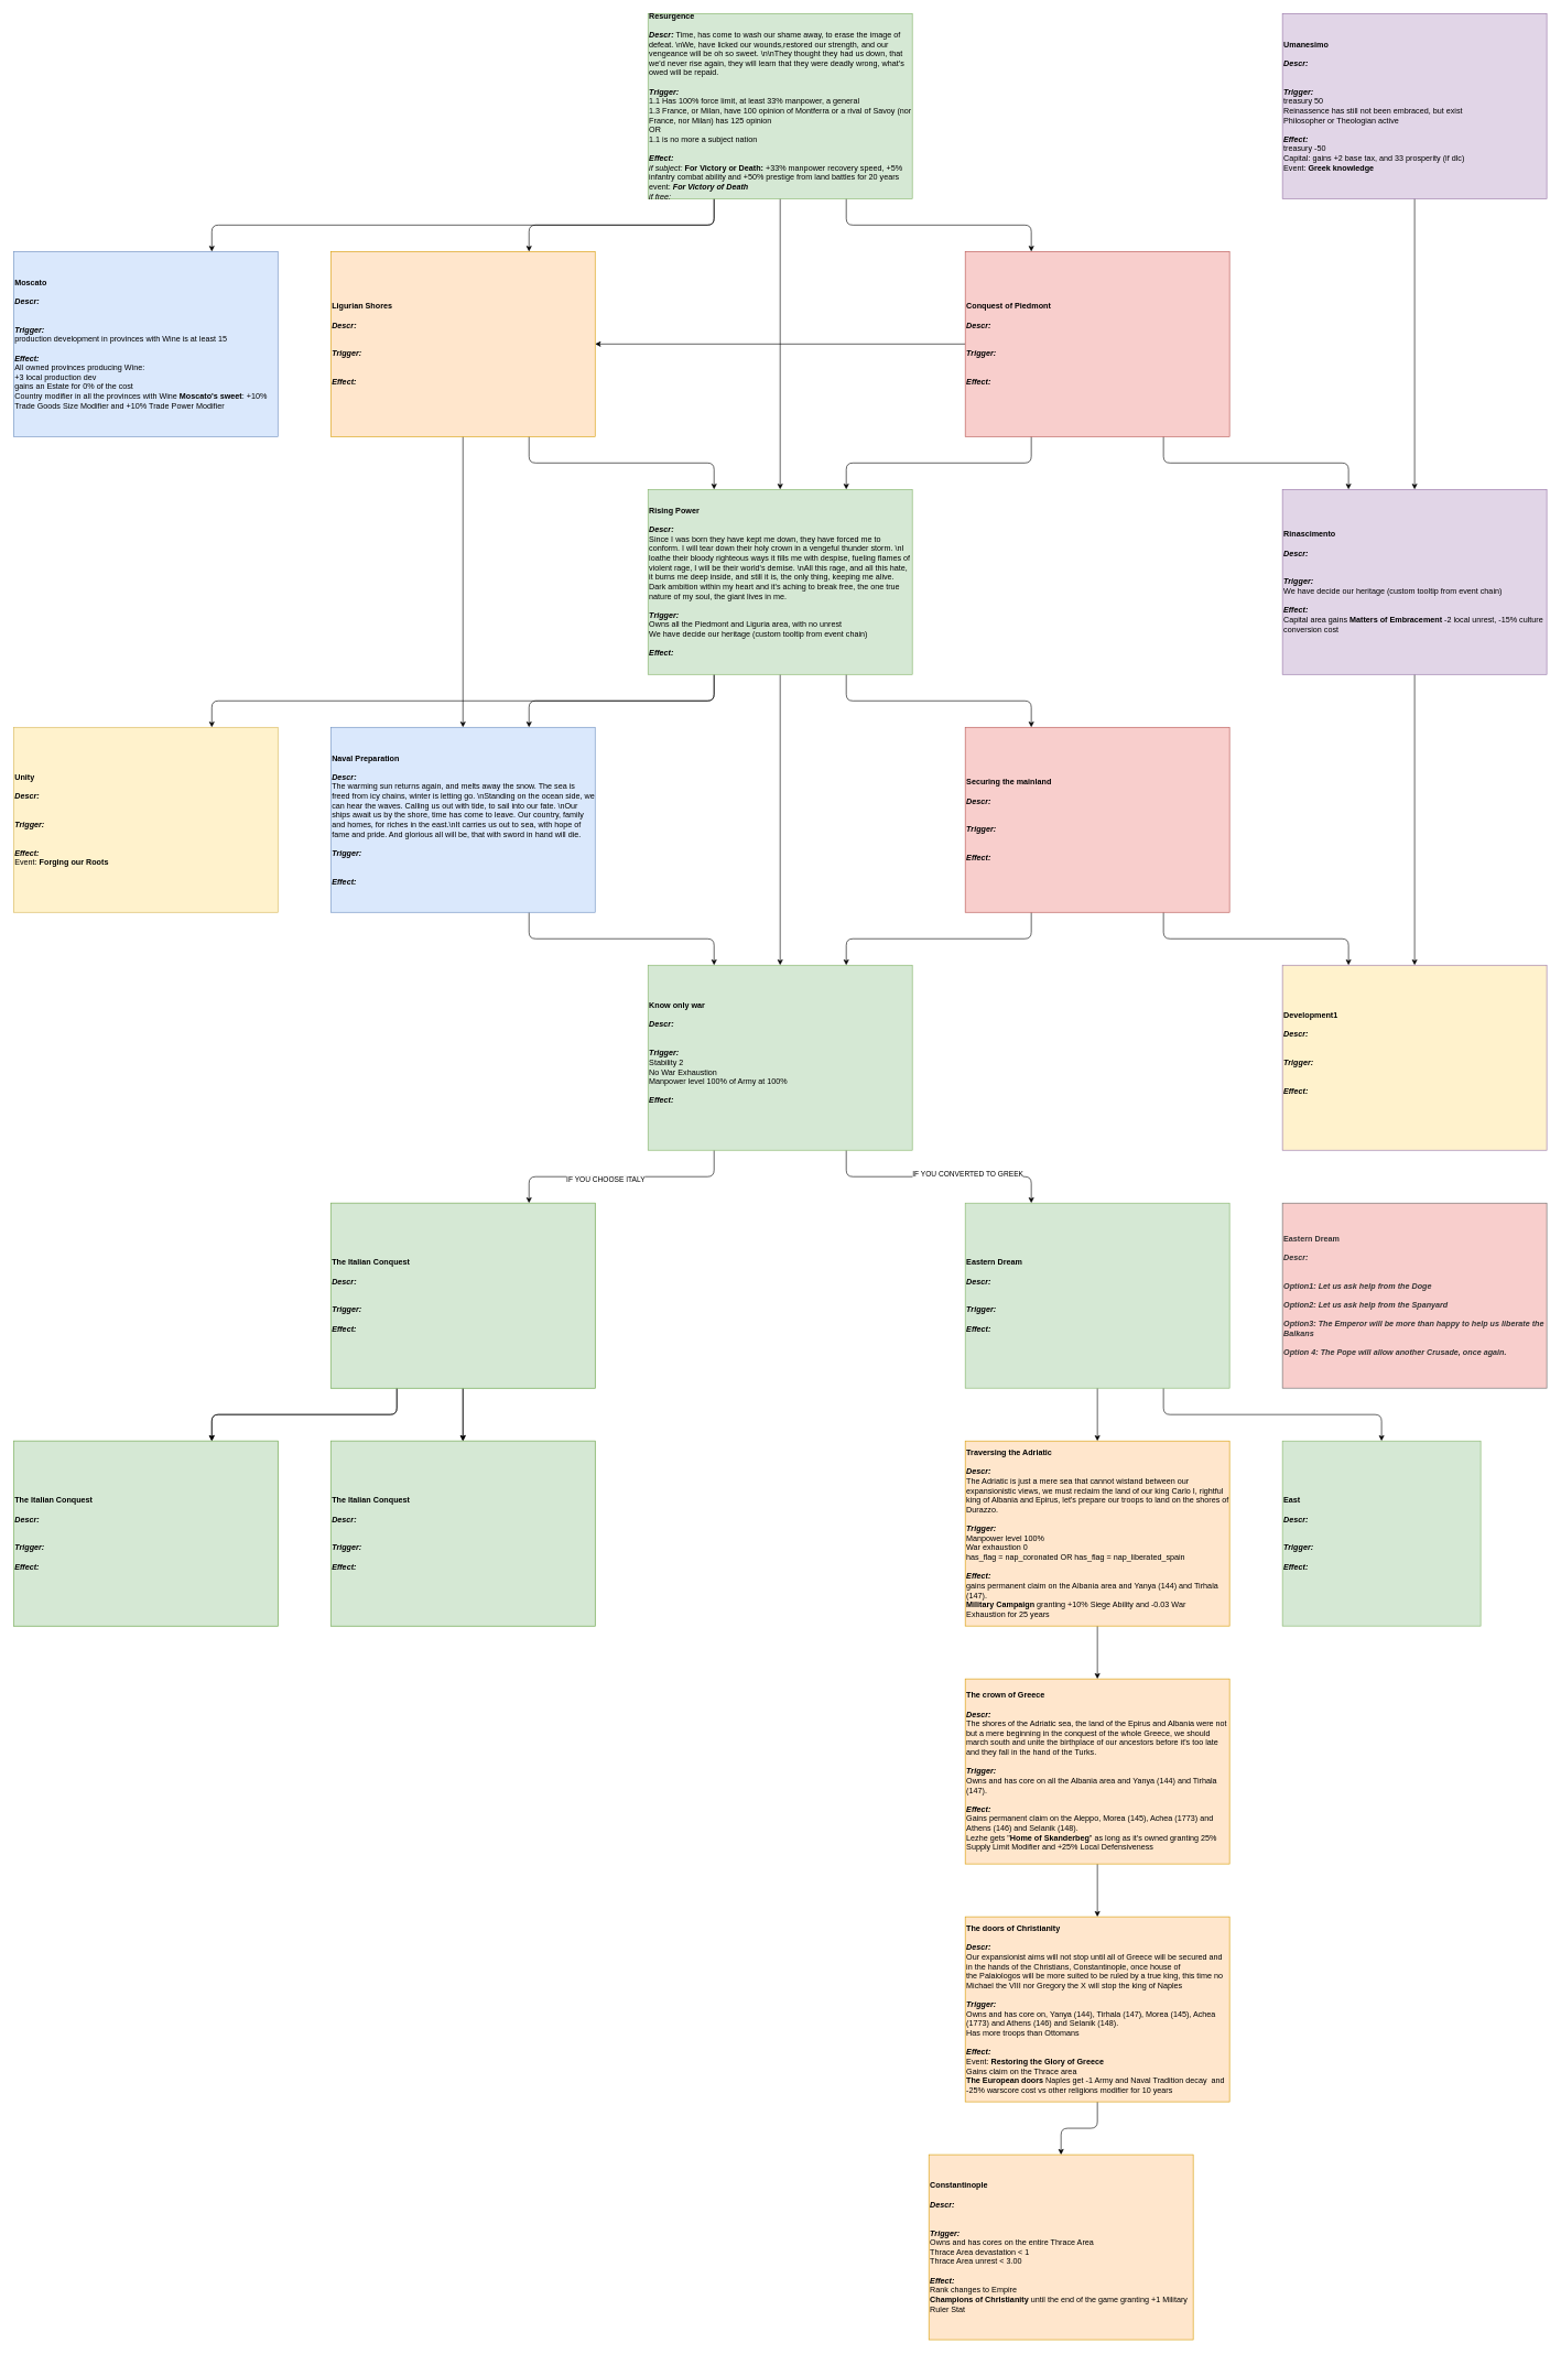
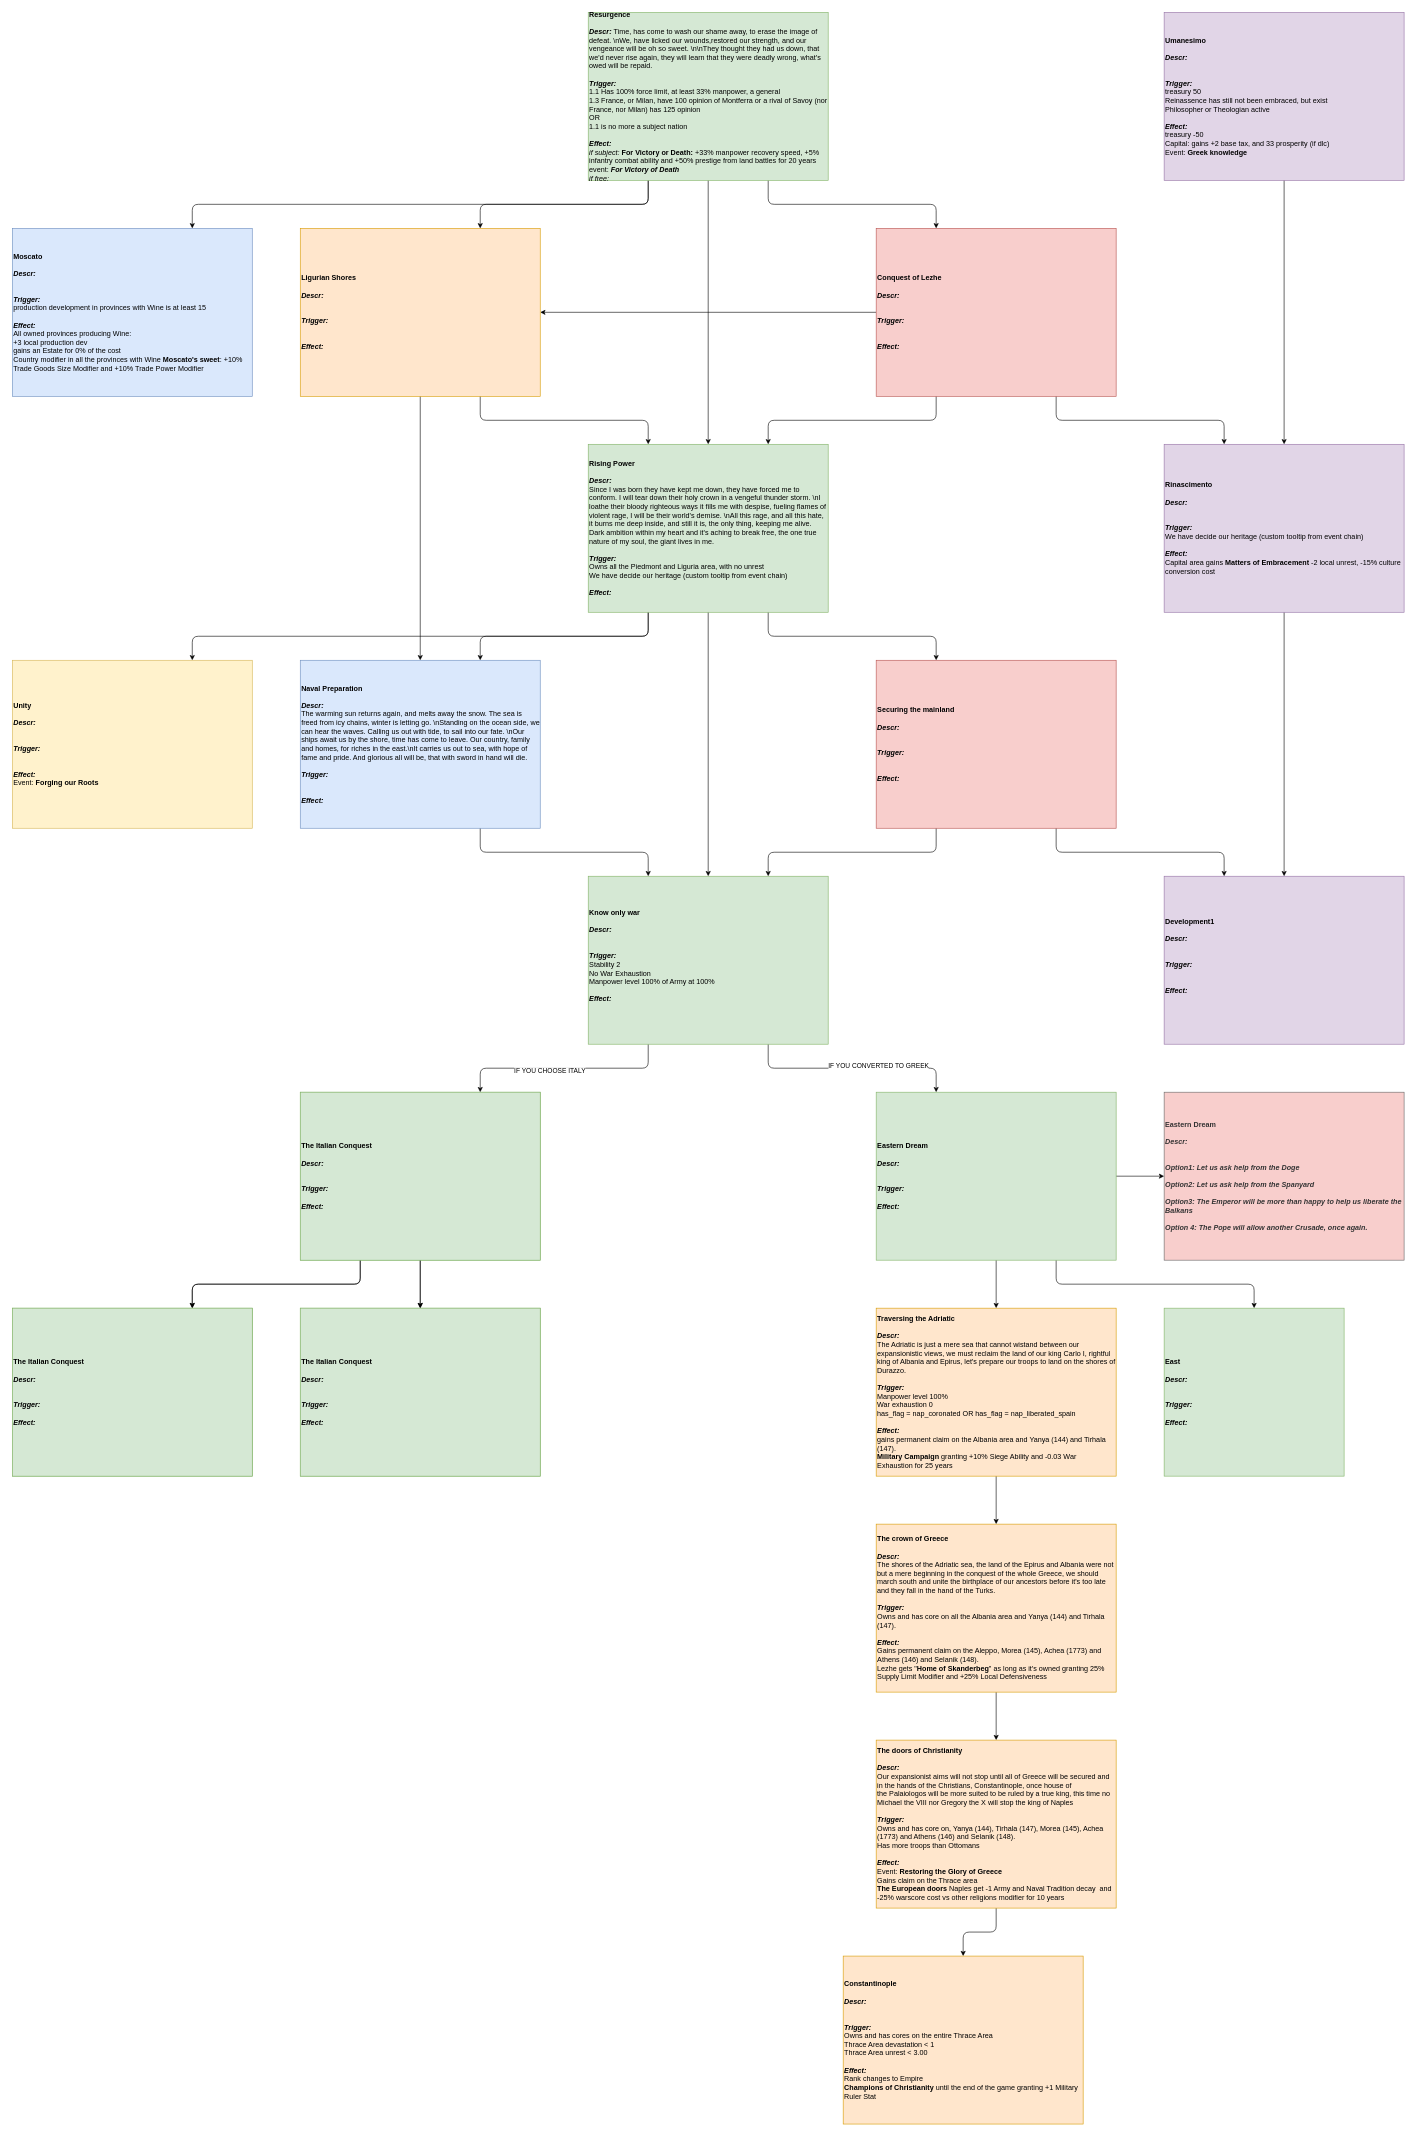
- <mxCell id="46" value="&lt;div style=&quot;font-size: 12px&quot; align=&quot;left&quot;&gt;&lt;b&gt;Conquest of Piedmont&lt;/b&gt;&lt;/div&gt;&lt;div style=&quot;font-size: 12px&quot; align=&quot;left&quot;&gt;&lt;b&gt;&lt;br&gt;&lt;/b&gt;&lt;/div&gt;&lt;div style=&quot;font-size: 12px&quot; align=&quot;left&quot;&gt;&lt;font style=&quot;font-size: 12px&quot;&gt;&lt;span style=&quot;font-size: 12px&quot;&gt;&lt;font style=&quot;font-size: 12px&quot;&gt;&lt;i style=&quot;font-size: 12px&quot;&gt;&lt;b style=&quot;font-size: 12px&quot;&gt;Descr:&lt;/b&gt;&lt;/i&gt;&lt;/font&gt;&lt;/span&gt;&lt;/font&gt;&lt;/div&gt;&lt;div style=&quot;font-size: 12px&quot; align=&quot;left&quot;&gt;&lt;div align=&quot;left&quot; style=&quot;font-size: 12px&quot;&gt;&lt;br&gt;&lt;/div&gt;&lt;div align=&quot;left&quot; style=&quot;font-size: 12px&quot;&gt;&lt;br&gt;&lt;/div&gt;&lt;/div&gt;&lt;div style=&quot;font-size: 12px&quot; align=&quot;left&quot;&gt;&lt;font style=&quot;font-size: 12px&quot;&gt;&lt;b style=&quot;font-size: 12px&quot;&gt;&lt;i style=&quot;font-size: 12px&quot;&gt;Trigger:&lt;/i&gt;&lt;/b&gt;&lt;/font&gt;&lt;/div&gt;&lt;div style=&quot;font-size: 12px&quot; align=&quot;left&quot;&gt;&lt;br&gt;&lt;/div&gt;&lt;div style=&quot;font-size: 12px&quot; align=&quot;left&quot;&gt;&lt;br&gt;&lt;/div&gt;&lt;div style=&quot;font-size: 12px&quot; align=&quot;left&quot;&gt;&lt;font style=&quot;font-size: 12px&quot;&gt;&lt;font style=&quot;font-size: 12px&quot;&gt;&lt;b style=&quot;font-size: 12px&quot;&gt;&lt;i style=&quot;font-size: 12px&quot;&gt;Effect:&lt;/i&gt;&lt;/b&gt;&lt;/font&gt;&lt;/font&gt;&lt;/div&gt;" style="rounded=0;whiteSpace=wrap;html=1;align=left;fontSize=12;fillColor=#f8cecc;strokeColor=#b85450;" parent="31" vertex="1"><mxGeometry x="1460" y="380" width="400" height="280" as="geometry" /></mxCell>
+ <mxCell id="46" value="&lt;div style=&quot;font-size: 12px&quot; align=&quot;left&quot;&gt;&lt;b&gt;Conquest of Lezhe&lt;/b&gt;&lt;/div&gt;&lt;div style=&quot;font-size: 12px&quot; align=&quot;left&quot;&gt;&lt;b&gt;&lt;br&gt;&lt;/b&gt;&lt;/div&gt;&lt;div style=&quot;font-size: 12px&quot; align=&quot;left&quot;&gt;&lt;font style=&quot;font-size: 12px&quot;&gt;&lt;span style=&quot;font-size: 12px&quot;&gt;&lt;font style=&quot;font-size: 12px&quot;&gt;&lt;i style=&quot;font-size: 12px&quot;&gt;&lt;b style=&quot;font-size: 12px&quot;&gt;Descr:&lt;/b&gt;&lt;/i&gt;&lt;/font&gt;&lt;/span&gt;&lt;/font&gt;&lt;/div&gt;&lt;div style=&quot;font-size: 12px&quot; align=&quot;left&quot;&gt;&lt;div align=&quot;left&quot; style=&quot;font-size: 12px&quot;&gt;&lt;br&gt;&lt;/div&gt;&lt;div align=&quot;left&quot; style=&quot;font-size: 12px&quot;&gt;&lt;br&gt;&lt;/div&gt;&lt;/div&gt;&lt;div style=&quot;font-size: 12px&quot; align=&quot;left&quot;&gt;&lt;font style=&quot;font-size: 12px&quot;&gt;&lt;b style=&quot;font-size: 12px&quot;&gt;&lt;i style=&quot;font-size: 12px&quot;&gt;Trigger:&lt;/i&gt;&lt;/b&gt;&lt;/font&gt;&lt;/div&gt;&lt;div style=&quot;font-size: 12px&quot; align=&quot;left&quot;&gt;&lt;br&gt;&lt;/div&gt;&lt;div style=&quot;font-size: 12px&quot; align=&quot;left&quot;&gt;&lt;br&gt;&lt;/div&gt;&lt;div style=&quot;font-size: 12px&quot; align=&quot;left&quot;&gt;&lt;font style=&quot;font-size: 12px&quot;&gt;&lt;font style=&quot;font-size: 12px&quot;&gt;&lt;b style=&quot;font-size: 12px&quot;&gt;&lt;i style=&quot;font-size: 12px&quot;&gt;Effect:&lt;/i&gt;&lt;/b&gt;&lt;/font&gt;&lt;/font&gt;&lt;/div&gt;" style="rounded=0;whiteSpace=wrap;html=1;align=left;fontSize=12;fillColor=#f8cecc;strokeColor=#b85450;" parent="31" vertex="1"><mxGeometry x="1460" y="380" width="400" height="280" as="geometry" /></mxCell>
- <mxCell id="60" value="&lt;div style=&quot;font-size: 12px&quot; align=&quot;left&quot;&gt;&lt;b&gt;Development1&lt;/b&gt;&lt;/div&gt;&lt;div style=&quot;font-size: 12px&quot; align=&quot;left&quot;&gt;&lt;b&gt;&lt;br&gt;&lt;/b&gt;&lt;/div&gt;&lt;div style=&quot;font-size: 12px&quot; align=&quot;left&quot;&gt;&lt;font style=&quot;font-size: 12px&quot;&gt;&lt;span style=&quot;font-size: 12px&quot;&gt;&lt;font style=&quot;font-size: 12px&quot;&gt;&lt;i style=&quot;font-size: 12px&quot;&gt;&lt;b style=&quot;font-size: 12px&quot;&gt;Descr:&lt;/b&gt;&lt;/i&gt;&lt;/font&gt;&lt;/span&gt;&lt;/font&gt;&lt;/div&gt;&lt;div style=&quot;font-size: 12px&quot; align=&quot;left&quot;&gt;&lt;div align=&quot;left&quot; style=&quot;font-size: 12px&quot;&gt;&lt;br&gt;&lt;/div&gt;&lt;div align=&quot;left&quot; style=&quot;font-size: 12px&quot;&gt;&lt;br&gt;&lt;/div&gt;&lt;/div&gt;&lt;div style=&quot;font-size: 12px&quot; align=&quot;left&quot;&gt;&lt;font style=&quot;font-size: 12px&quot;&gt;&lt;b style=&quot;font-size: 12px&quot;&gt;&lt;i style=&quot;font-size: 12px&quot;&gt;Trigger:&lt;/i&gt;&lt;/b&gt;&lt;/font&gt;&lt;/div&gt;&lt;div style=&quot;font-size: 12px&quot; align=&quot;left&quot;&gt;&lt;br&gt;&lt;/div&gt;&lt;div style=&quot;font-size: 12px&quot; align=&quot;left&quot;&gt;&lt;br&gt;&lt;/div&gt;&lt;div style=&quot;font-size: 12px&quot; align=&quot;left&quot;&gt;&lt;font style=&quot;font-size: 12px&quot;&gt;&lt;font style=&quot;font-size: 12px&quot;&gt;&lt;b style=&quot;font-size: 12px&quot;&gt;&lt;i style=&quot;font-size: 12px&quot;&gt;Effect:&lt;/i&gt;&lt;/b&gt;&lt;/font&gt;&lt;/font&gt;&lt;/div&gt;&lt;div style=&quot;font-size: 12px&quot; align=&quot;left&quot;&gt;&lt;br&gt;&lt;/div&gt;" style="rounded=0;whiteSpace=wrap;html=1;align=left;fontSize=12;fillColor=#fff2cc;strokeColor=#9673a6;" parent="31" vertex="1"><mxGeometry x="1940" y="1460" width="400" height="280" as="geometry" /></mxCell>
+ <mxCell id="60" value="&lt;div style=&quot;font-size: 12px&quot; align=&quot;left&quot;&gt;&lt;b&gt;Development1&lt;/b&gt;&lt;/div&gt;&lt;div style=&quot;font-size: 12px&quot; align=&quot;left&quot;&gt;&lt;b&gt;&lt;br&gt;&lt;/b&gt;&lt;/div&gt;&lt;div style=&quot;font-size: 12px&quot; align=&quot;left&quot;&gt;&lt;font style=&quot;font-size: 12px&quot;&gt;&lt;span style=&quot;font-size: 12px&quot;&gt;&lt;font style=&quot;font-size: 12px&quot;&gt;&lt;i style=&quot;font-size: 12px&quot;&gt;&lt;b style=&quot;font-size: 12px&quot;&gt;Descr:&lt;/b&gt;&lt;/i&gt;&lt;/font&gt;&lt;/span&gt;&lt;/font&gt;&lt;/div&gt;&lt;div style=&quot;font-size: 12px&quot; align=&quot;left&quot;&gt;&lt;div align=&quot;left&quot; style=&quot;font-size: 12px&quot;&gt;&lt;br&gt;&lt;/div&gt;&lt;div align=&quot;left&quot; style=&quot;font-size: 12px&quot;&gt;&lt;br&gt;&lt;/div&gt;&lt;/div&gt;&lt;div style=&quot;font-size: 12px&quot; align=&quot;left&quot;&gt;&lt;font style=&quot;font-size: 12px&quot;&gt;&lt;b style=&quot;font-size: 12px&quot;&gt;&lt;i style=&quot;font-size: 12px&quot;&gt;Trigger:&lt;/i&gt;&lt;/b&gt;&lt;/font&gt;&lt;/div&gt;&lt;div style=&quot;font-size: 12px&quot; align=&quot;left&quot;&gt;&lt;br&gt;&lt;/div&gt;&lt;div style=&quot;font-size: 12px&quot; align=&quot;left&quot;&gt;&lt;br&gt;&lt;/div&gt;&lt;div style=&quot;font-size: 12px&quot; align=&quot;left&quot;&gt;&lt;font style=&quot;font-size: 12px&quot;&gt;&lt;font style=&quot;font-size: 12px&quot;&gt;&lt;b style=&quot;font-size: 12px&quot;&gt;&lt;i style=&quot;font-size: 12px&quot;&gt;Effect:&lt;/i&gt;&lt;/b&gt;&lt;/font&gt;&lt;/font&gt;&lt;/div&gt;&lt;div style=&quot;font-size: 12px&quot; align=&quot;left&quot;&gt;&lt;br&gt;&lt;/div&gt;" style="rounded=0;whiteSpace=wrap;html=1;align=left;fontSize=12;fillColor=#e1d5e7;strokeColor=#9673a6;" parent="31" vertex="1"><mxGeometry x="1940" y="1460" width="400" height="280" as="geometry" /></mxCell>
+ <mxCell id="11" value="" style="edgeStyle=orthogonalEdgeStyle;rounded=1;orthogonalLoop=1;jettySize=auto;html=1;fontColor=#000000;" parent="1" source="12" target="13" edge="1"><mxGeometry relative="1" as="geometry" /></mxCell>
